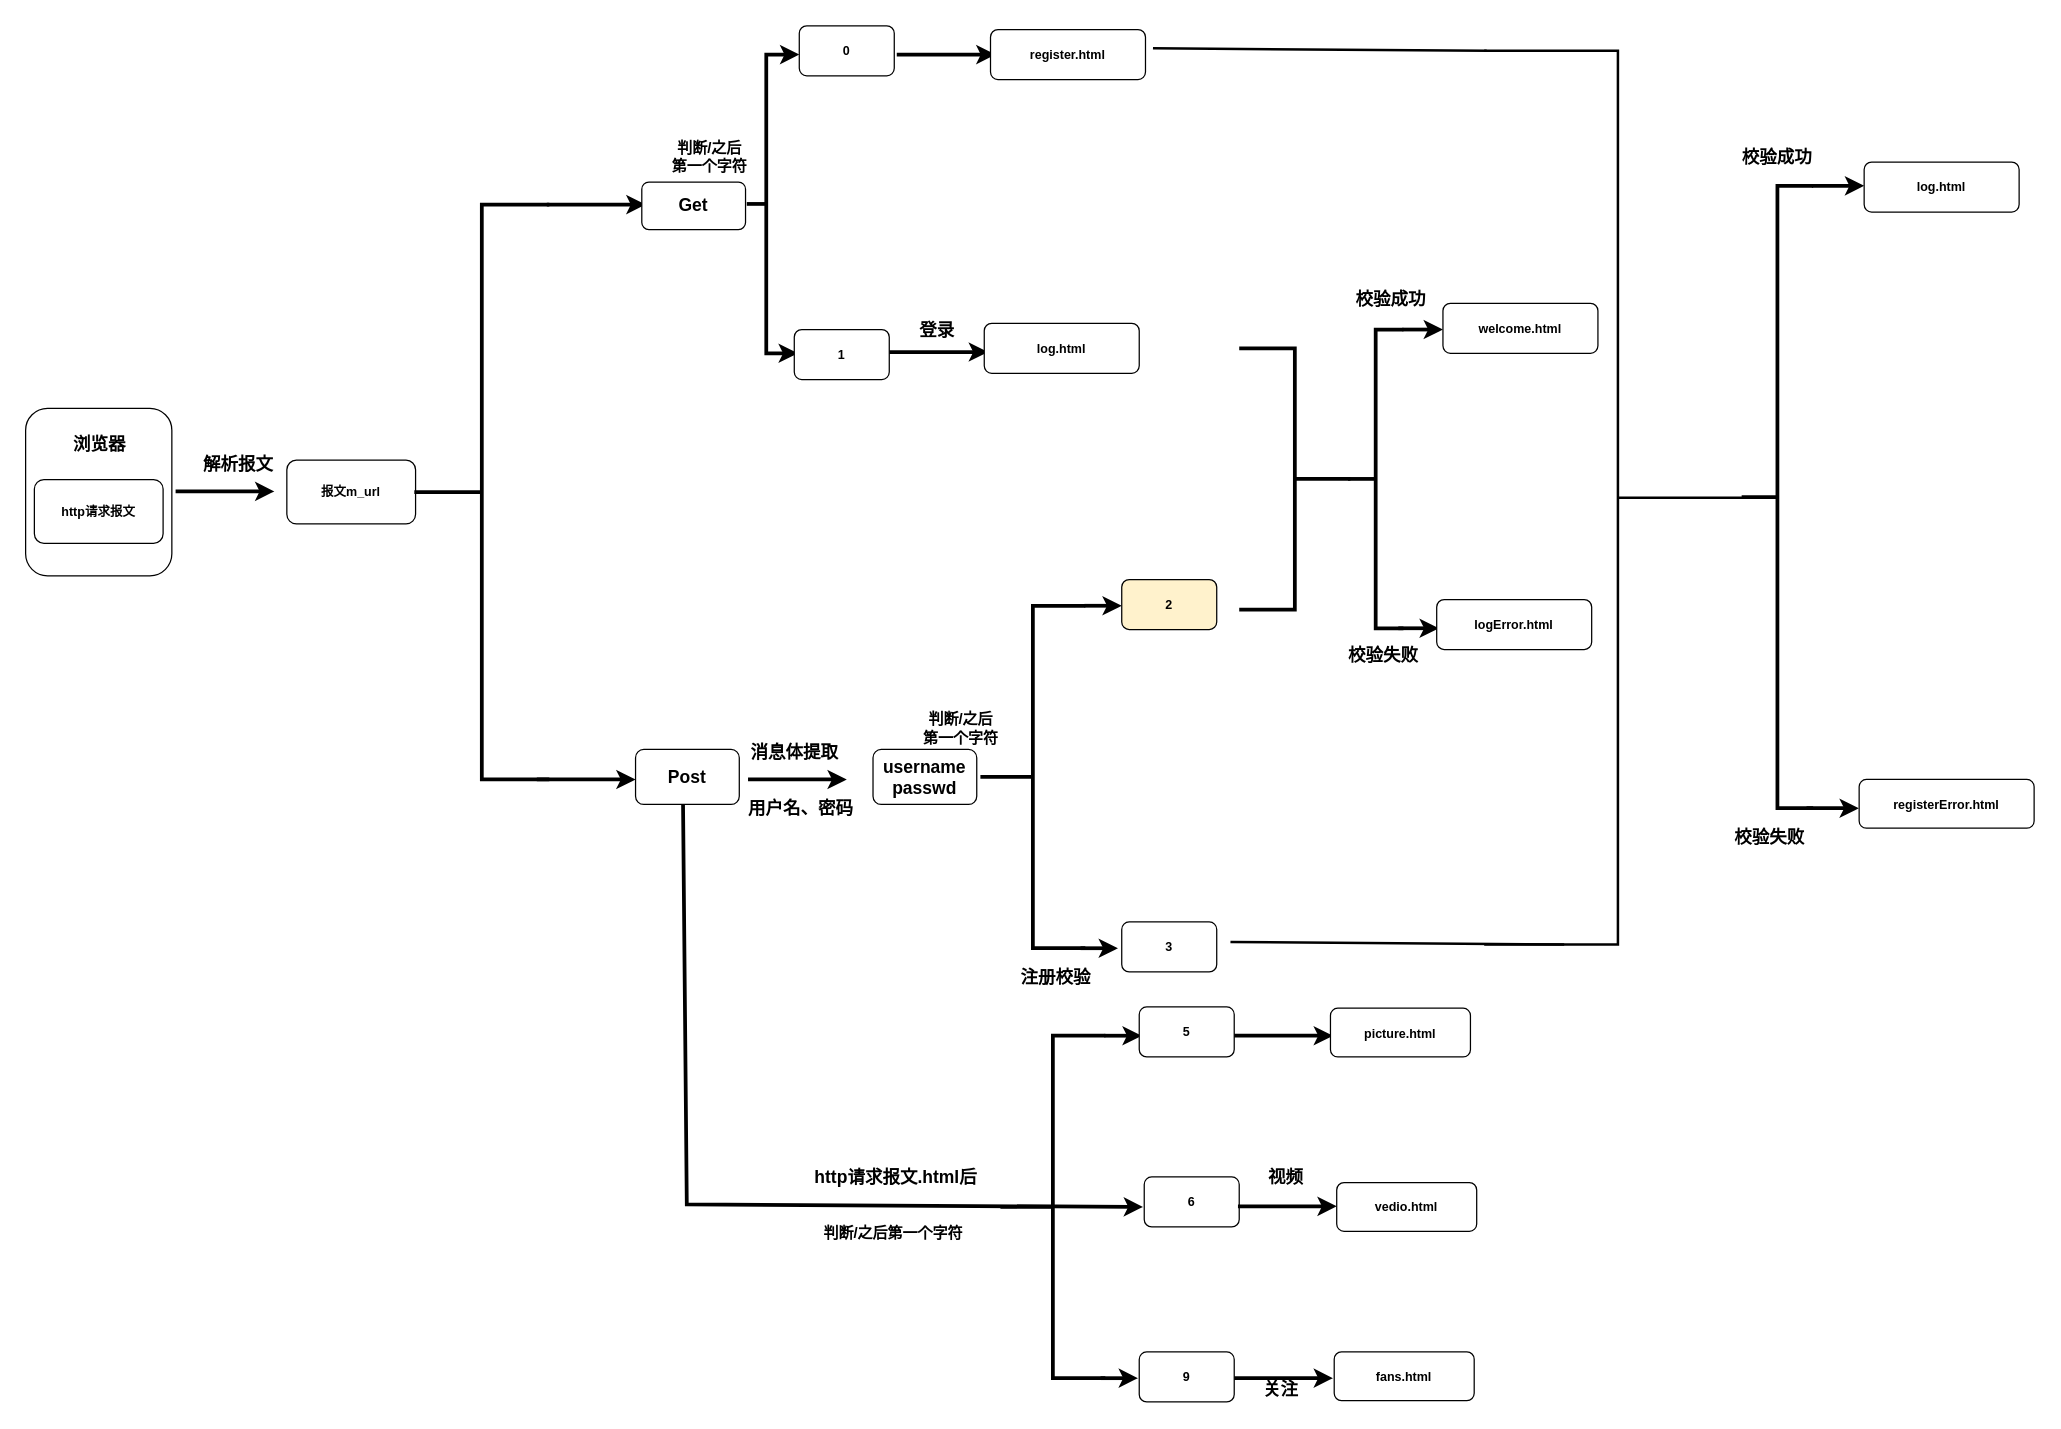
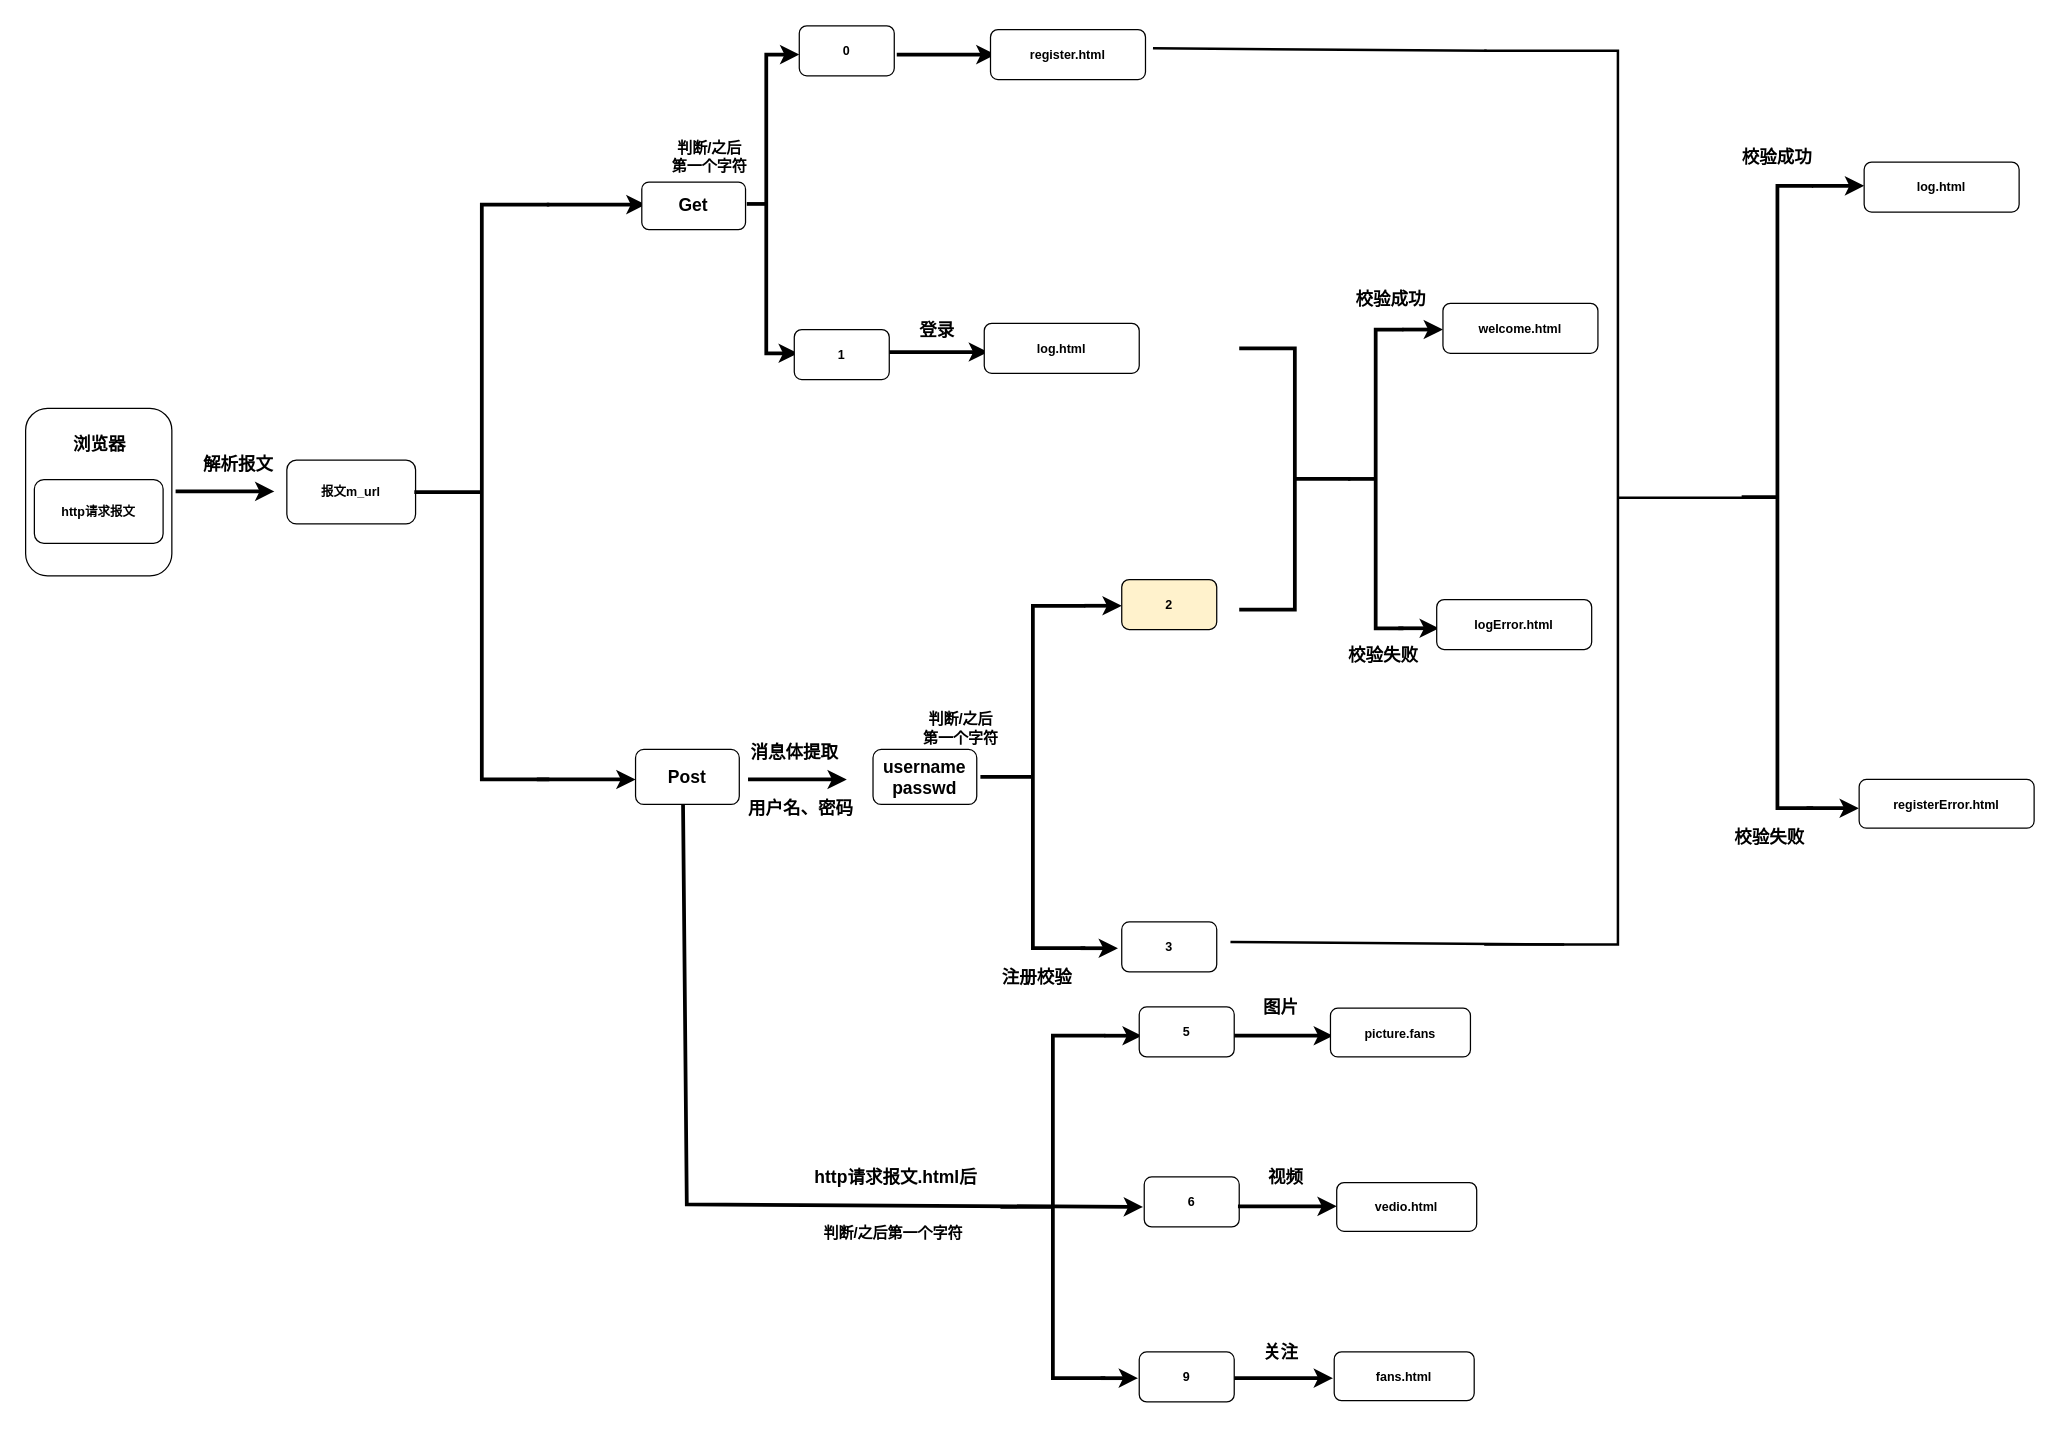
- <mxCell id="36" value="&lt;b&gt;&lt;font style=&quot;font-size: 14px;&quot;&gt;注册校验&lt;/font&gt;&lt;/b&gt;" style="text;html=1;align=center;verticalAlign=middle;resizable=0;points=[];autosize=1;strokeColor=none;fillColor=none;" parent="1" vertex="1"><mxGeometry x="807" y="766" width="74" height="29" as="geometry" /></mxCell>
+ <mxCell id="36" value="&lt;b&gt;&lt;font style=&quot;font-size: 14px;&quot;&gt;注册校验&lt;/font&gt;&lt;/b&gt;" style="text;html=1;align=center;verticalAlign=middle;resizable=0;points=[];autosize=1;strokeColor=none;fillColor=none;" parent="1" vertex="1"><mxGeometry x="792" y="766" width="74" height="29" as="geometry" /></mxCell>
+ <mxCell id="73" value="&lt;b&gt;&lt;font style=&quot;font-size: 14px;&quot;&gt;图片&lt;/font&gt;&lt;/b&gt;" style="text;html=1;align=center;verticalAlign=middle;resizable=0;points=[];autosize=1;strokeColor=none;fillColor=none;" parent="1" vertex="1"><mxGeometry x="1001" y="790" width="46" height="29" as="geometry" /></mxCell>
- <mxCell id="76" value="&lt;font size=&quot;1&quot;&gt;&lt;b&gt;picture.html&lt;/b&gt;&lt;/font&gt;" style="rounded=1;whiteSpace=wrap;html=1;" parent="1" vertex="1"><mxGeometry x="1064" y="806" width="112" height="39" as="geometry" /></mxCell>
+ <mxCell id="76" value="&lt;font size=&quot;1&quot;&gt;&lt;b&gt;picture.fans&lt;/b&gt;&lt;/font&gt;" style="rounded=1;whiteSpace=wrap;html=1;" parent="1" vertex="1"><mxGeometry x="1064" y="806" width="112" height="39" as="geometry" /></mxCell>
- <mxCell id="75" value="&lt;b&gt;&lt;font style=&quot;font-size: 14px;&quot;&gt;关注&lt;/font&gt;&lt;/b&gt;" style="text;html=1;align=center;verticalAlign=middle;resizable=0;points=[];autosize=1;strokeColor=none;fillColor=none;" parent="1" vertex="1"><mxGeometry x="1001" y="1096" width="46" height="29" as="geometry" /></mxCell>
+ <mxCell id="75" value="&lt;b&gt;&lt;font style=&quot;font-size: 14px;&quot;&gt;关注&lt;/font&gt;&lt;/b&gt;" style="text;html=1;align=center;verticalAlign=middle;resizable=0;points=[];autosize=1;strokeColor=none;fillColor=none;" parent="1" vertex="1"><mxGeometry x="1001" y="1066" width="46" height="29" as="geometry" /></mxCell>
